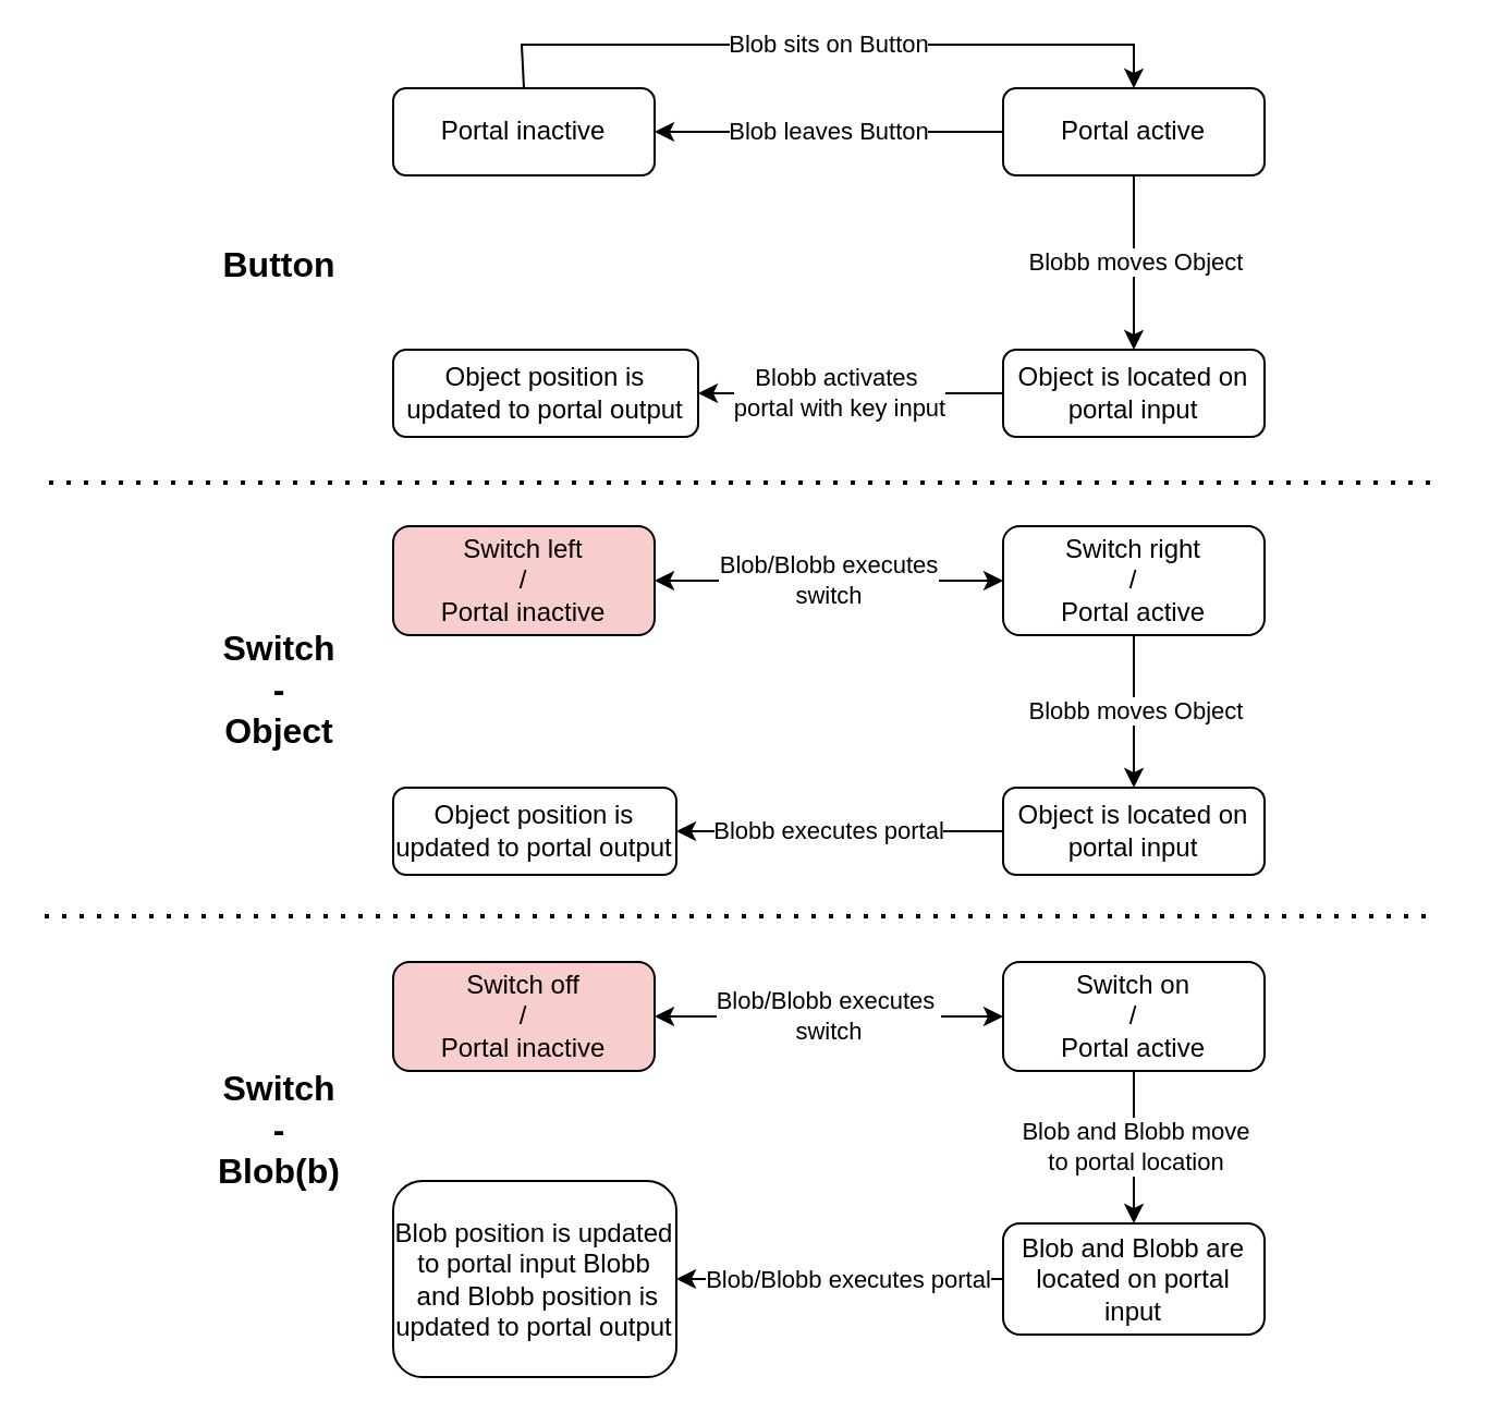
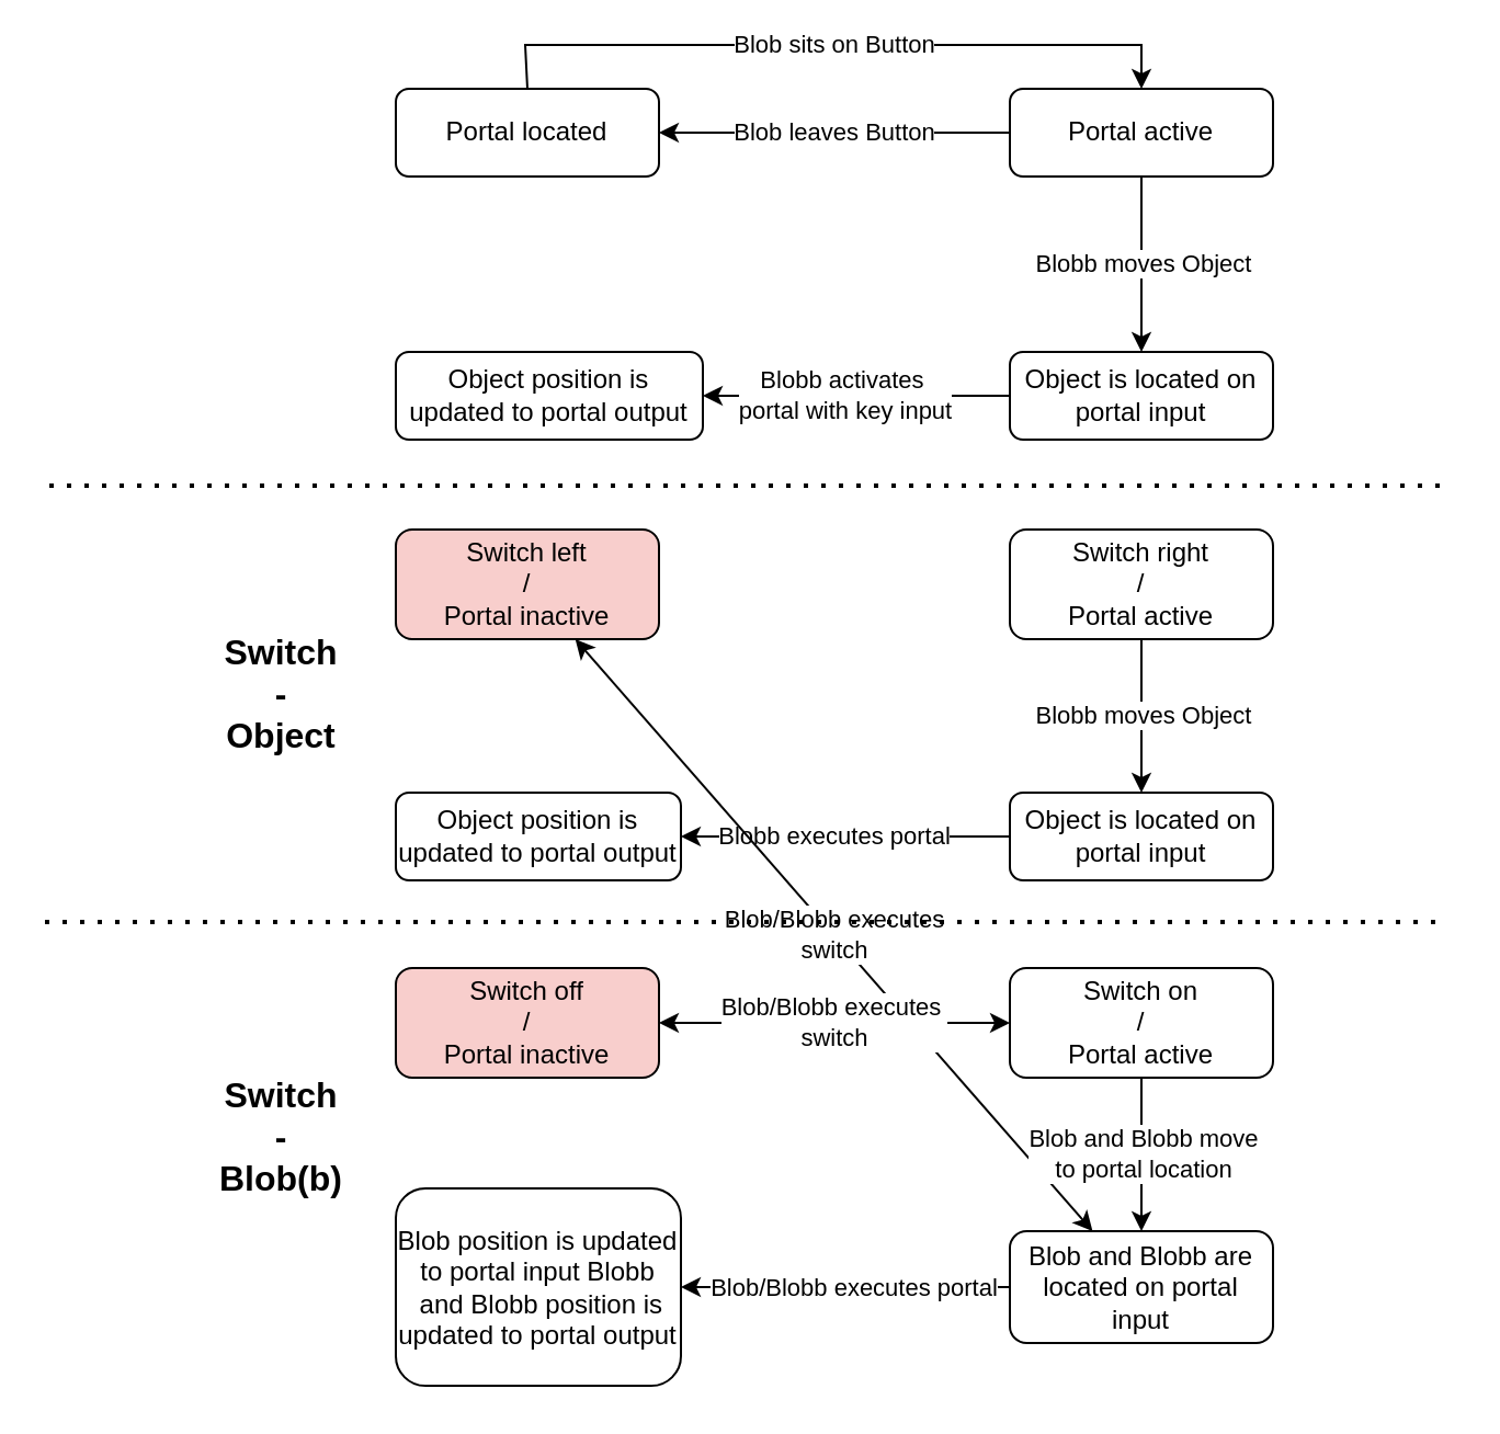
- <mxCell id="2" value="Portal inactive" style="rounded=1;whiteSpace=wrap;html=1;fontSize=12;glass=0;strokeWidth=1;shadow=0;" parent="1" vertex="1"><mxGeometry x="180" y="40" width="120" height="40" as="geometry" /></mxCell>
+ <mxCell id="2" value="Portal located" style="rounded=1;whiteSpace=wrap;html=1;fontSize=12;glass=0;strokeWidth=1;shadow=0;" parent="1" vertex="1"><mxGeometry x="180" y="40" width="120" height="40" as="geometry" /></mxCell>
- <mxCell id="16" value="Button" style="text;html=1;align=center;verticalAlign=middle;whiteSpace=wrap;rounded=0;fontStyle=1;fontSize=16;" parent="1" vertex="1"><mxGeometry x="98" y="106" width="60" height="30" as="geometry" /></mxCell>
- <mxCell id="17" value="&lt;div&gt;Blob/Blobb executes &lt;br&gt;&lt;/div&gt;&lt;div&gt;switch&lt;/div&gt;" style="endArrow=classic;startArrow=classic;html=1;rounded=0;" parent="1" source="10" target="11" edge="1"><mxGeometry width="50" height="50" relative="1" as="geometry"><mxPoint x="360" y="241" as="sourcePoint" /><mxPoint x="410" y="191" as="targetPoint" /></mxGeometry></mxCell>
+ <mxCell id="17" value="&lt;div&gt;Blob/Blobb executes &lt;br&gt;&lt;/div&gt;&lt;div&gt;switch&lt;/div&gt;" style="endArrow=classic;startArrow=classic;html=1;rounded=0;" parent="1" source="10" target="21" edge="1"><mxGeometry width="50" height="50" relative="1" as="geometry"><mxPoint x="360" y="241" as="sourcePoint" /><mxPoint x="410" y="191" as="targetPoint" /></mxGeometry></mxCell>
